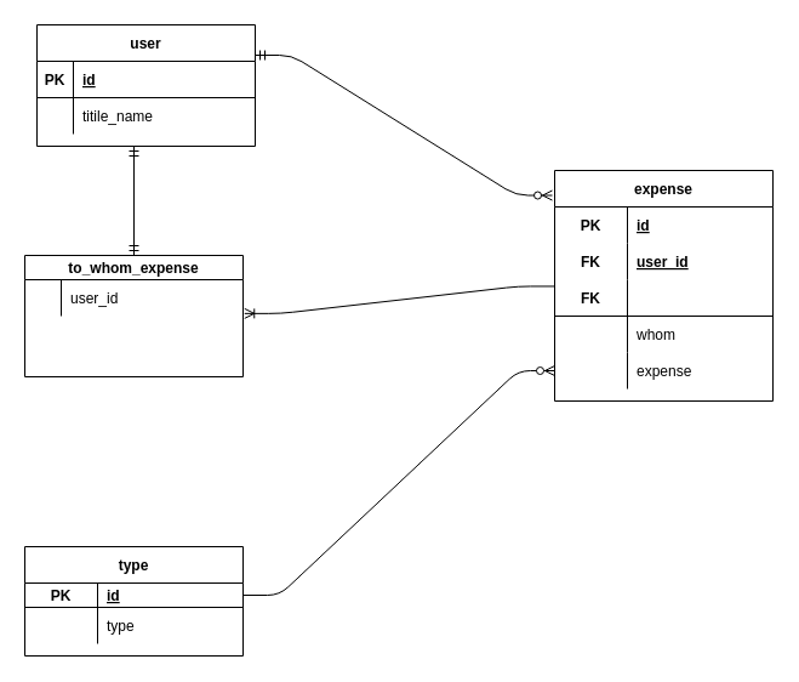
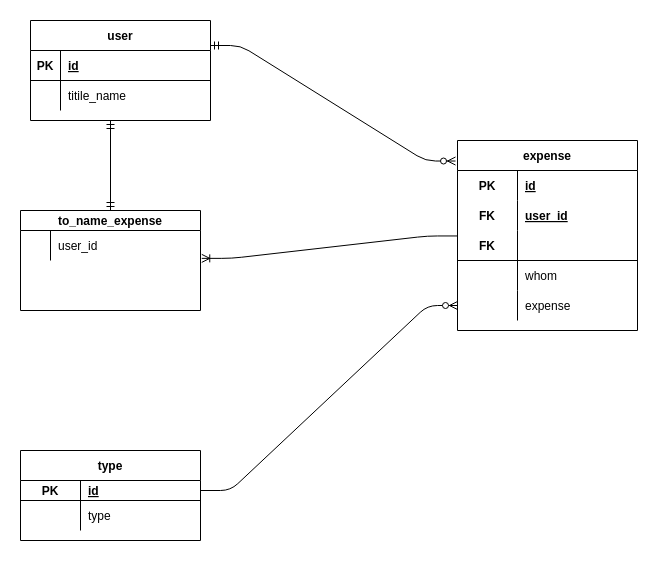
- <mxCell id="32" value="to_whom_expense" style="shape=table;startSize=20;container=1;collapsible=1;childLayout=tableLayout;fixedRows=1;rowLines=0;fontStyle=1;align=center;resizeLast=1;" vertex="1" parent="1"><mxGeometry x="20" y="210" width="180" height="100" as="geometry" /></mxCell>
+ <mxCell id="32" value="to_name_expense" style="shape=table;startSize=20;container=1;collapsible=1;childLayout=tableLayout;fixedRows=1;rowLines=0;fontStyle=1;align=center;resizeLast=1;" vertex="1" parent="1"><mxGeometry x="20" y="210" width="180" height="100" as="geometry" /></mxCell>
